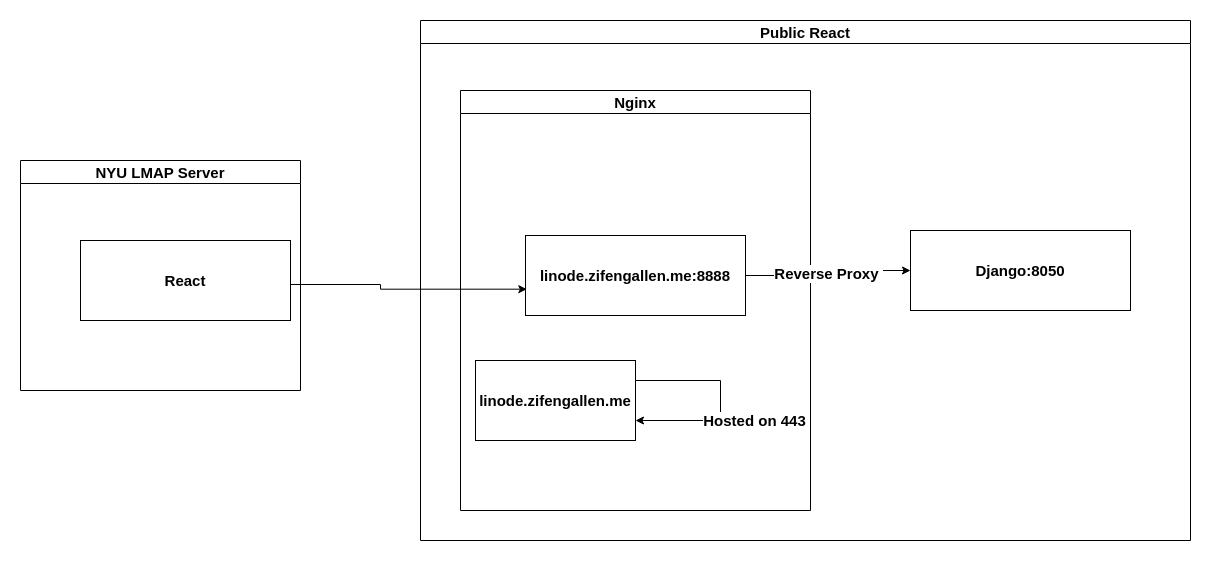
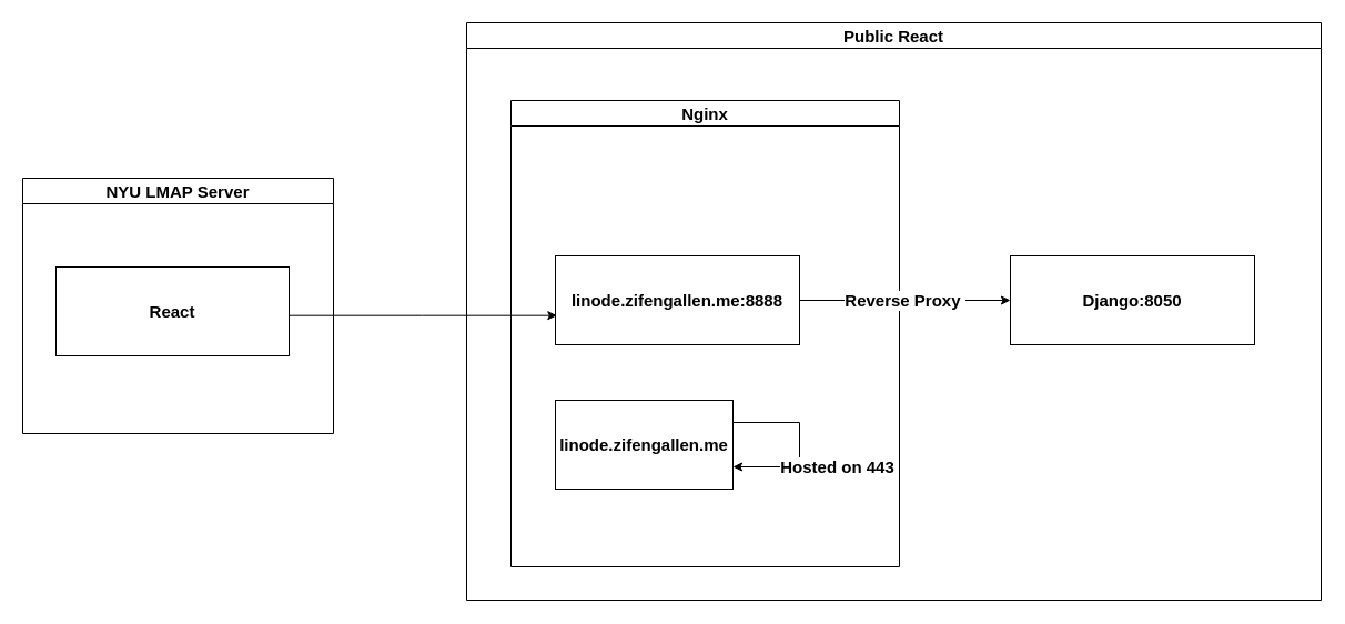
- <mxCell id="5" value="&lt;b&gt;linode&lt;/b&gt;&lt;b style=&quot;font-size: 15px;&quot;&gt;.zifengallen.me:8888&lt;br&gt;&lt;/b&gt;" style="rounded=0;whiteSpace=wrap;html=1;fontSize=15;fontColor=#000000;align=center;verticalAlign=middle;" parent="3" vertex="1"><mxGeometry x="65" y="145" width="220" height="80" as="geometry" /></mxCell>
+ <mxCell id="5" value="&lt;b&gt;linode&lt;/b&gt;&lt;b style=&quot;font-size: 15px;&quot;&gt;.zifengallen.me:8888&lt;br&gt;&lt;/b&gt;" style="rounded=0;whiteSpace=wrap;html=1;fontSize=15;fontColor=#000000;align=center;verticalAlign=middle;" parent="3" vertex="1"><mxGeometry x="40" y="140" width="220" height="80" as="geometry" /></mxCell>
- <mxCell id="11" value="&lt;b style=&quot;font-size: 15px;&quot;&gt;React&lt;br&gt;&lt;/b&gt;" style="rounded=0;whiteSpace=wrap;html=1;fontSize=15;fontColor=#000000;align=center;verticalAlign=middle;" parent="10" vertex="1"><mxGeometry x="60" y="80" width="210" height="80" as="geometry" /></mxCell>
+ <mxCell id="11" value="&lt;b style=&quot;font-size: 15px;&quot;&gt;React&lt;br&gt;&lt;/b&gt;" style="rounded=0;whiteSpace=wrap;html=1;fontSize=15;fontColor=#000000;align=center;verticalAlign=middle;" parent="10" vertex="1"><mxGeometry x="30" y="80" width="210" height="80" as="geometry" /></mxCell>
- <mxCell id="4" value="&lt;b style=&quot;font-size: 15px;&quot;&gt;linode.zifengallen.me&lt;/b&gt;" style="rounded=0;whiteSpace=wrap;html=1;fontSize=15;fontColor=#000000;align=center;verticalAlign=middle;" parent="3" vertex="1"><mxGeometry x="15" y="270" width="160" height="80" as="geometry" /></mxCell>
+ <mxCell id="4" value="&lt;b style=&quot;font-size: 15px;&quot;&gt;linode.zifengallen.me&lt;/b&gt;" style="rounded=0;whiteSpace=wrap;html=1;fontSize=15;fontColor=#000000;align=center;verticalAlign=middle;" parent="3" vertex="1"><mxGeometry x="40" y="270" width="160" height="80" as="geometry" /></mxCell>
